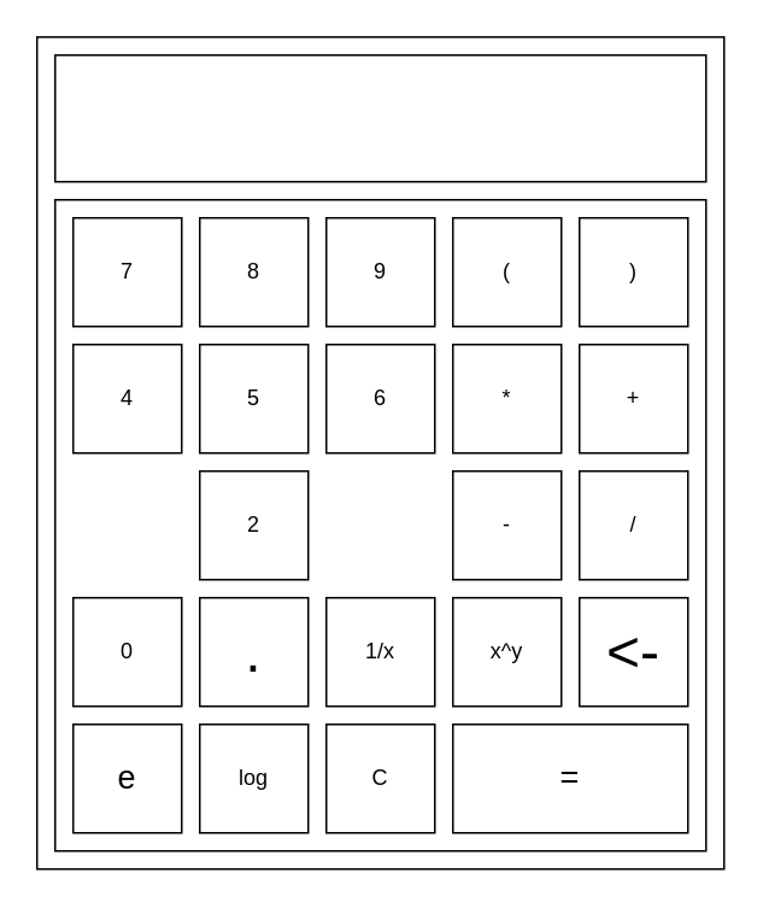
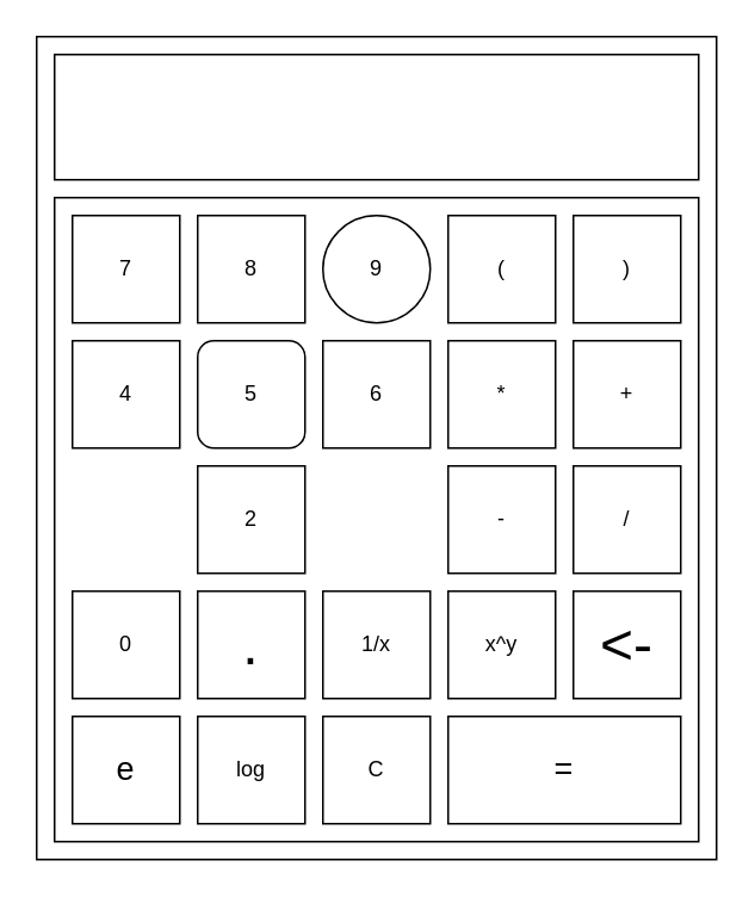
- <mxCell id="8" value="9" style="whiteSpace=wrap;html=1;aspect=fixed;" vertex="1" parent="1"><mxGeometry x="180" y="120" width="60" height="60" as="geometry" /></mxCell>
+ <mxCell id="8" value="9" style="ellipse;whiteSpace=wrap;html=1;aspect=fixed;" vertex="1" parent="1"><mxGeometry x="180" y="120" width="60" height="60" as="geometry" /></mxCell>
- <mxCell id="10" value="5" style="whiteSpace=wrap;html=1;aspect=fixed;" vertex="1" parent="1"><mxGeometry x="110" y="190" width="60" height="60" as="geometry" /></mxCell>
+ <mxCell id="10" value="5" style="whiteSpace=wrap;html=1;aspect=fixed;rounded=1;" vertex="1" parent="1"><mxGeometry x="110" y="190" width="60" height="60" as="geometry" /></mxCell>
